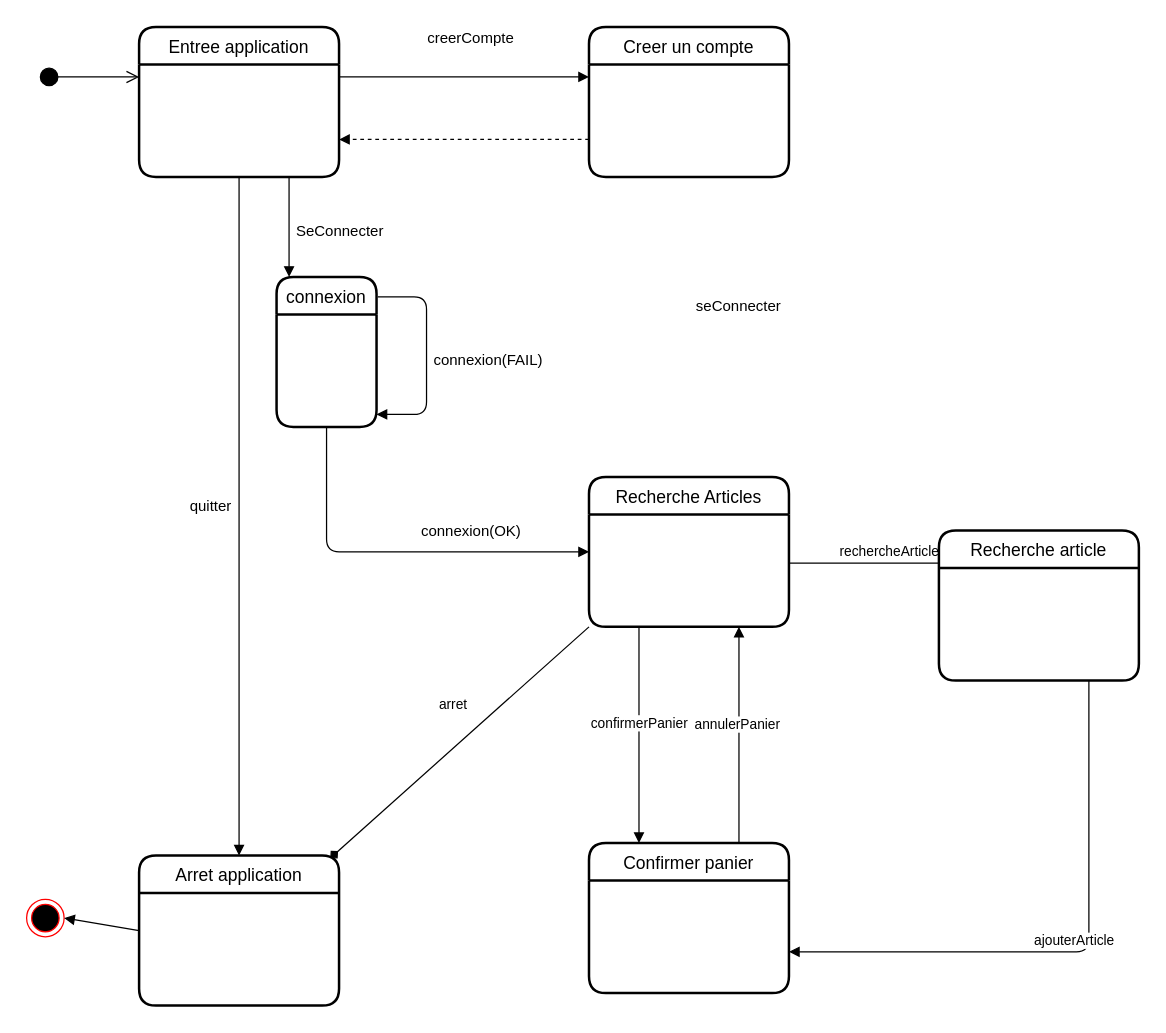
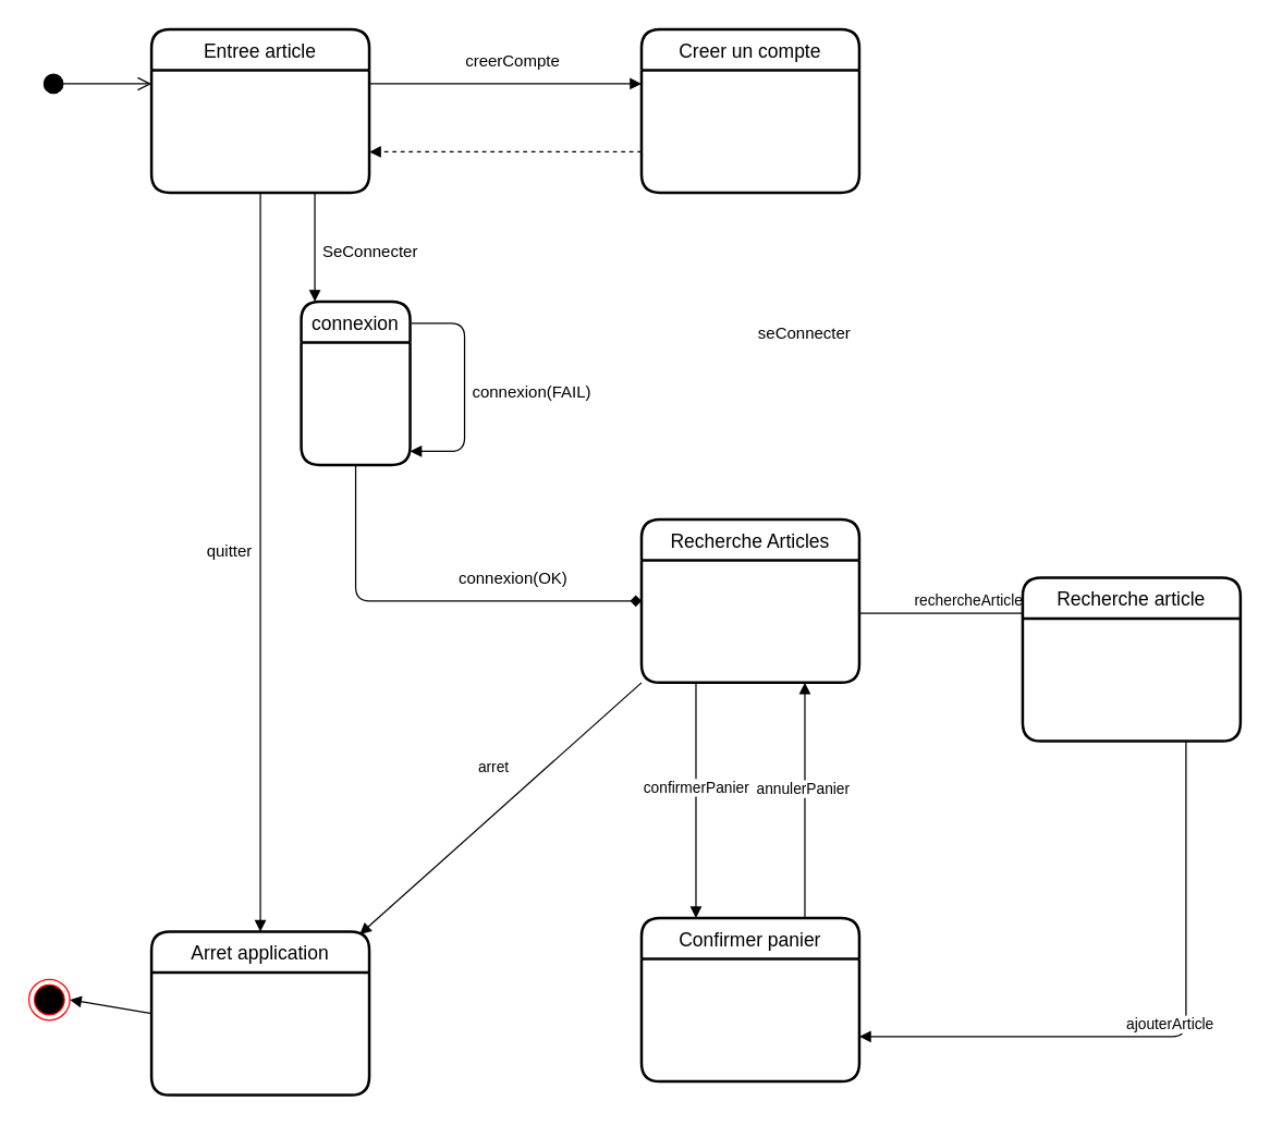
- <mxCell id="19" value="creerCompte" style="text;strokeColor=none;fillColor=none;spacingLeft=4;spacingRight=4;overflow=hidden;rotatable=0;points=[[0,0.5],[1,0.5]];portConstraint=eastwest;fontSize=12;" vertex="1" parent="1"><mxGeometry x="335.8" y="15.8" width="80" height="30" as="geometry" /></mxCell>
+ <mxCell id="19" value="creerCompte" style="text;strokeColor=none;fillColor=none;spacingLeft=4;spacingRight=4;overflow=hidden;rotatable=0;points=[[0,0.5],[1,0.5]];portConstraint=eastwest;fontSize=12;" vertex="1" parent="1"><mxGeometry x="335.8" y="30.8" width="80" height="30" as="geometry" /></mxCell>
- <mxCell id="4" value="Entree application" style="swimlane;childLayout=stackLayout;horizontal=1;startSize=30;horizontalStack=0;rounded=1;fontSize=14;fontStyle=0;strokeWidth=2;resizeParent=0;resizeLast=1;shadow=0;dashed=0;align=center;" vertex="1" parent="1"><mxGeometry x="110.8" y="20.8" width="160" height="120" as="geometry" /></mxCell>
+ <mxCell id="4" value="Entree article" style="swimlane;childLayout=stackLayout;horizontal=1;startSize=30;horizontalStack=0;rounded=1;fontSize=14;fontStyle=0;strokeWidth=2;resizeParent=0;resizeLast=1;shadow=0;dashed=0;align=center;" vertex="1" parent="1"><mxGeometry x="110.8" y="20.8" width="160" height="120" as="geometry" /></mxCell>
- <mxCell id="13" value="" style="html=1;verticalAlign=bottom;endArrow=block;exitX=0.5;exitY=1;exitDx=0;exitDy=0;entryX=0;entryY=0.5;entryDx=0;entryDy=0;" edge="1" parent="1" source="8" target="12"><mxGeometry width="80" relative="1" as="geometry"><mxPoint x="200.8" y="150.8" as="sourcePoint" /><mxPoint x="200.8" y="710.8" as="targetPoint" /><Array as="points"><mxPoint x="260.8" y="440.8" /></Array></mxGeometry></mxCell>
+ <mxCell id="13" value="" style="html=1;verticalAlign=bottom;endArrow=diamond;exitX=0.5;exitY=1;exitDx=0;exitDy=0;entryX=0;entryY=0.5;entryDx=0;entryDy=0;" edge="1" parent="1" source="8" target="12"><mxGeometry width="80" relative="1" as="geometry"><mxPoint x="200.8" y="150.8" as="sourcePoint" /><mxPoint x="200.8" y="710.8" as="targetPoint" /><Array as="points"><mxPoint x="260.8" y="440.8" /></Array></mxGeometry></mxCell>
- <mxCell id="28" value="arret" style="html=1;verticalAlign=bottom;endArrow=diamond;exitX=0;exitY=1;exitDx=0;exitDy=0;entryX=0.956;entryY=0.017;entryDx=0;entryDy=0;entryPerimeter=0;" edge="1" parent="1" source="12" target="5"><mxGeometry x="-0.069" y="-20" width="80" relative="1" as="geometry"><mxPoint x="610.8" y="550.8" as="sourcePoint" /><mxPoint x="690.8" y="550.8" as="targetPoint" /><mxPoint x="1" as="offset" /></mxGeometry></mxCell>
+ <mxCell id="28" value="arret" style="html=1;verticalAlign=bottom;endArrow=block;exitX=0;exitY=1;exitDx=0;exitDy=0;entryX=0.956;entryY=0.017;entryDx=0;entryDy=0;entryPerimeter=0;" edge="1" parent="1" source="12" target="5"><mxGeometry x="-0.069" y="-20" width="80" relative="1" as="geometry"><mxPoint x="610.8" y="550.8" as="sourcePoint" /><mxPoint x="690.8" y="550.8" as="targetPoint" /><mxPoint x="1" as="offset" /></mxGeometry></mxCell>
